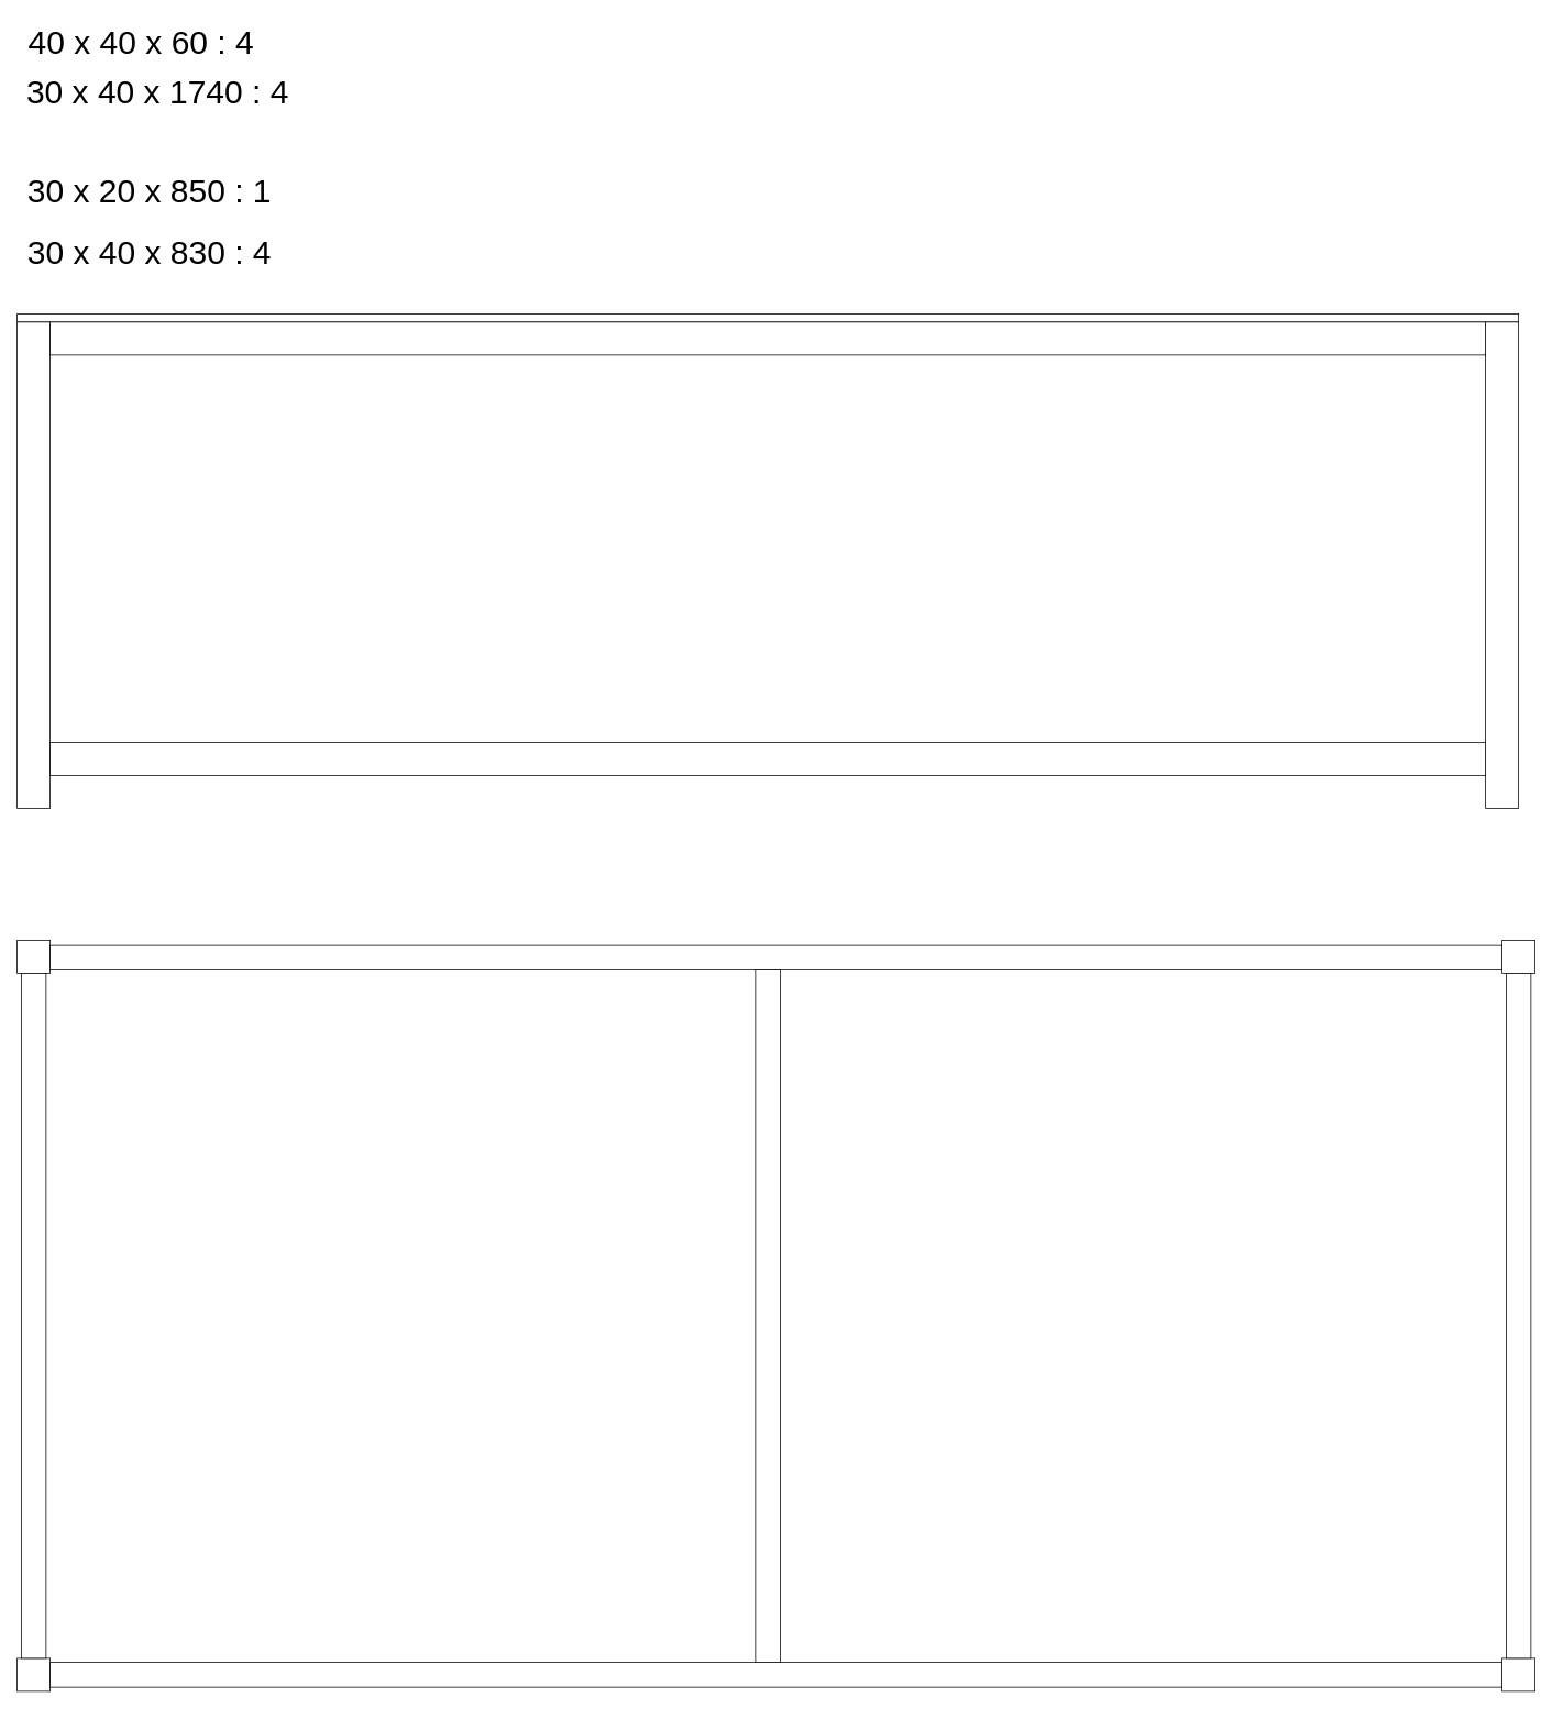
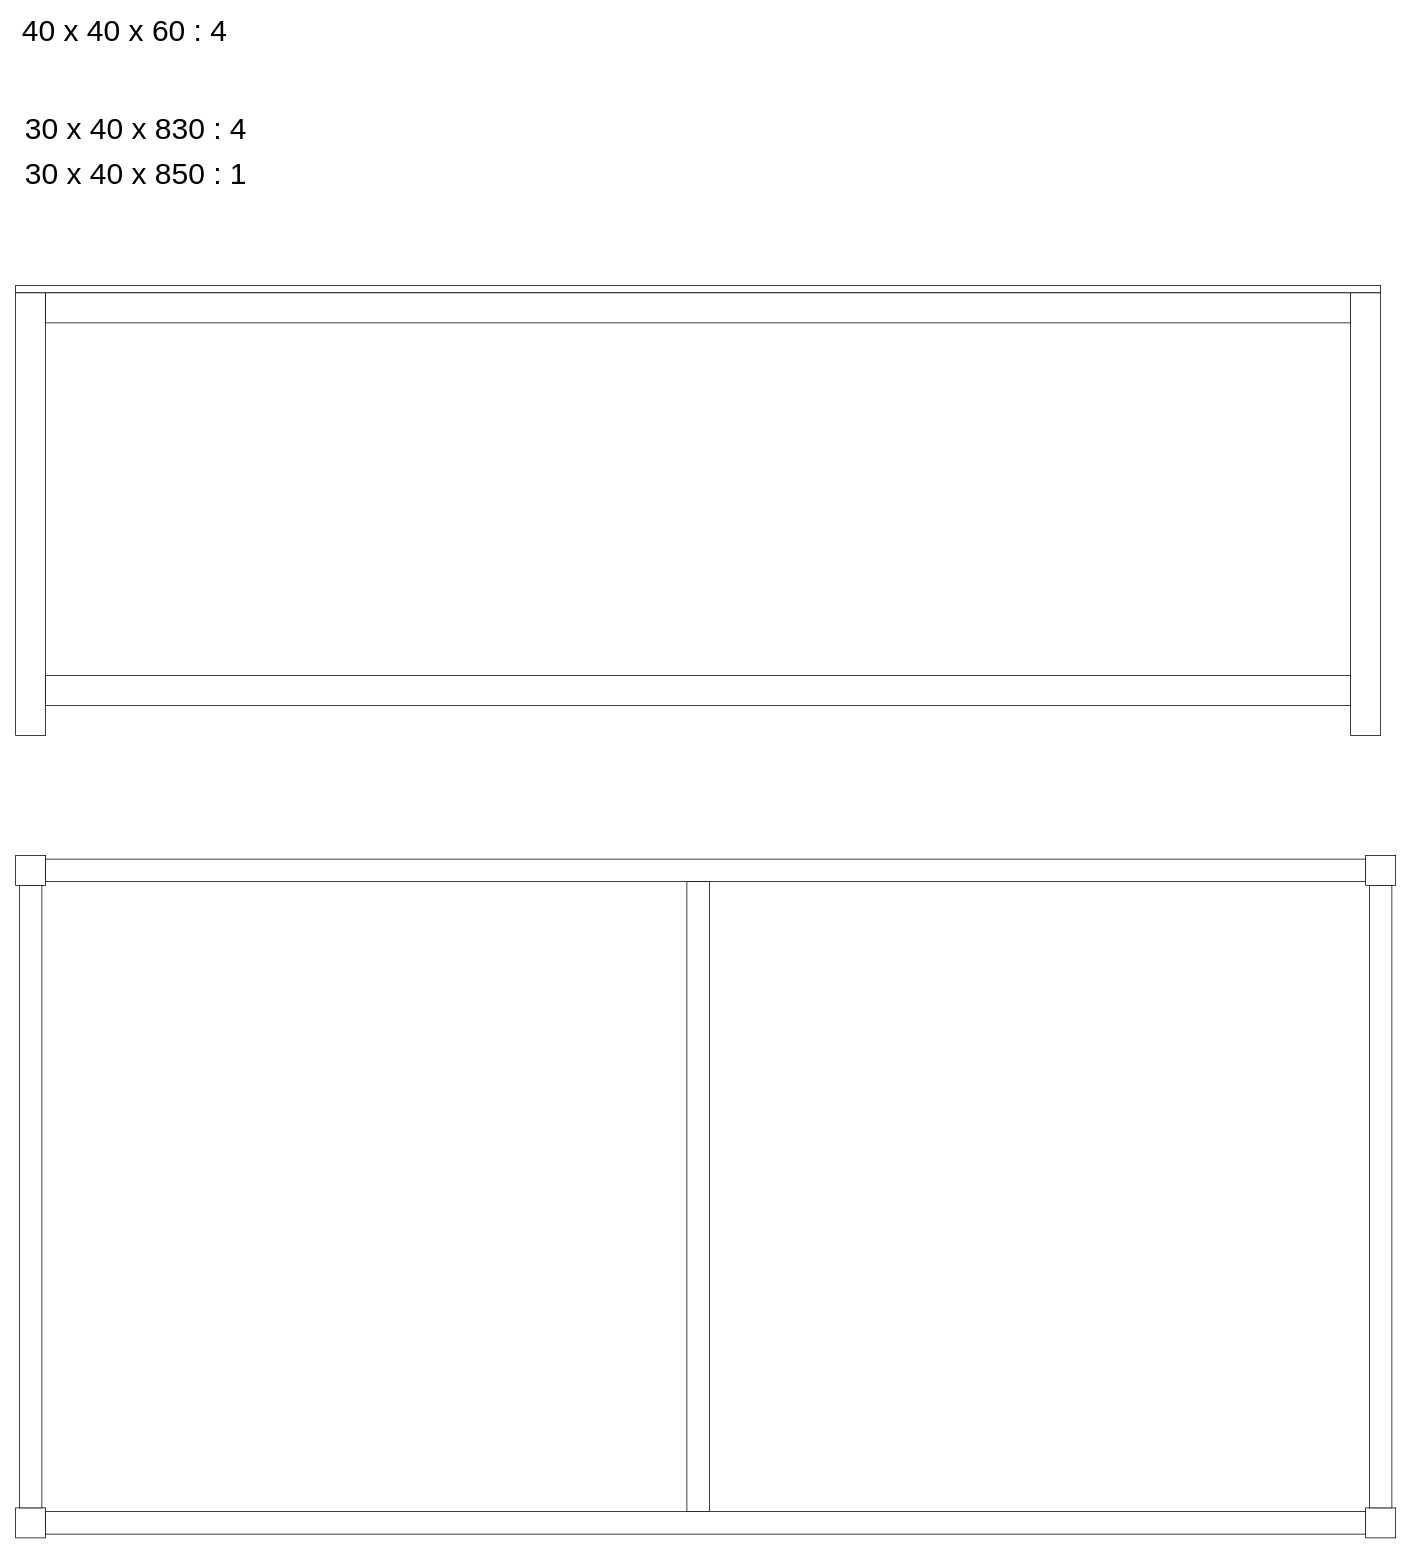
- <mxCell id="16" value="&lt;span style=&quot;font-size: 40px;&quot;&gt;40 x 40 x 60 : 4&lt;/span&gt;" style="text;html=1;align=center;verticalAlign=middle;resizable=0;points=[];autosize=1;strokeColor=none;fillColor=none;" vertex="1" parent="1"><mxGeometry x="20" y="20" width="300" height="60" as="geometry" /></mxCell>
+ <mxCell id="16" value="&lt;span style=&quot;font-size: 40px;&quot;&gt;40 x 40 x 60 : 4&lt;/span&gt;" style="text;html=1;align=center;verticalAlign=middle;resizable=0;points=[];autosize=1;strokeColor=none;fillColor=none;" vertex="1" parent="1"><mxGeometry x="15" y="10" width="300" height="60" as="geometry" /></mxCell>
- <mxCell id="17" value="&lt;span style=&quot;font-size: 40px;&quot;&gt;30 x 40 x 1740 : 4&lt;/span&gt;" style="text;html=1;align=center;verticalAlign=middle;resizable=0;points=[];autosize=1;strokeColor=none;fillColor=none;" vertex="1" parent="1"><mxGeometry x="20" y="80" width="340" height="60" as="geometry" /></mxCell>
- <mxCell id="19" value="&lt;span style=&quot;font-size: 40px;&quot;&gt;30 x 20 x 850 : 1&lt;/span&gt;" style="text;html=1;align=center;verticalAlign=middle;resizable=0;points=[];autosize=1;strokeColor=none;fillColor=none;" vertex="1" parent="1"><mxGeometry x="20" y="200" width="320" height="60" as="geometry" /></mxCell>
+ <mxCell id="19" value="&lt;span style=&quot;font-size: 40px;&quot;&gt;30 x 40 x 850 : 1&lt;/span&gt;" style="text;html=1;align=center;verticalAlign=middle;resizable=0;points=[];autosize=1;strokeColor=none;fillColor=none;" vertex="1" parent="1"><mxGeometry x="20" y="200" width="320" height="60" as="geometry" /></mxCell>
- <mxCell id="18" value="&lt;span style=&quot;font-size: 40px;&quot;&gt;30 x 40 x 830 : 4&lt;/span&gt;" style="text;html=1;align=center;verticalAlign=middle;resizable=0;points=[];autosize=1;strokeColor=none;fillColor=none;" vertex="1" parent="1"><mxGeometry x="20" y="275" width="320" height="60" as="geometry" /></mxCell>
+ <mxCell id="18" value="&lt;span style=&quot;font-size: 40px;&quot;&gt;30 x 40 x 830 : 4&lt;/span&gt;" style="text;html=1;align=center;verticalAlign=middle;resizable=0;points=[];autosize=1;strokeColor=none;fillColor=none;" vertex="1" parent="1"><mxGeometry x="20" y="140" width="320" height="60" as="geometry" /></mxCell>
